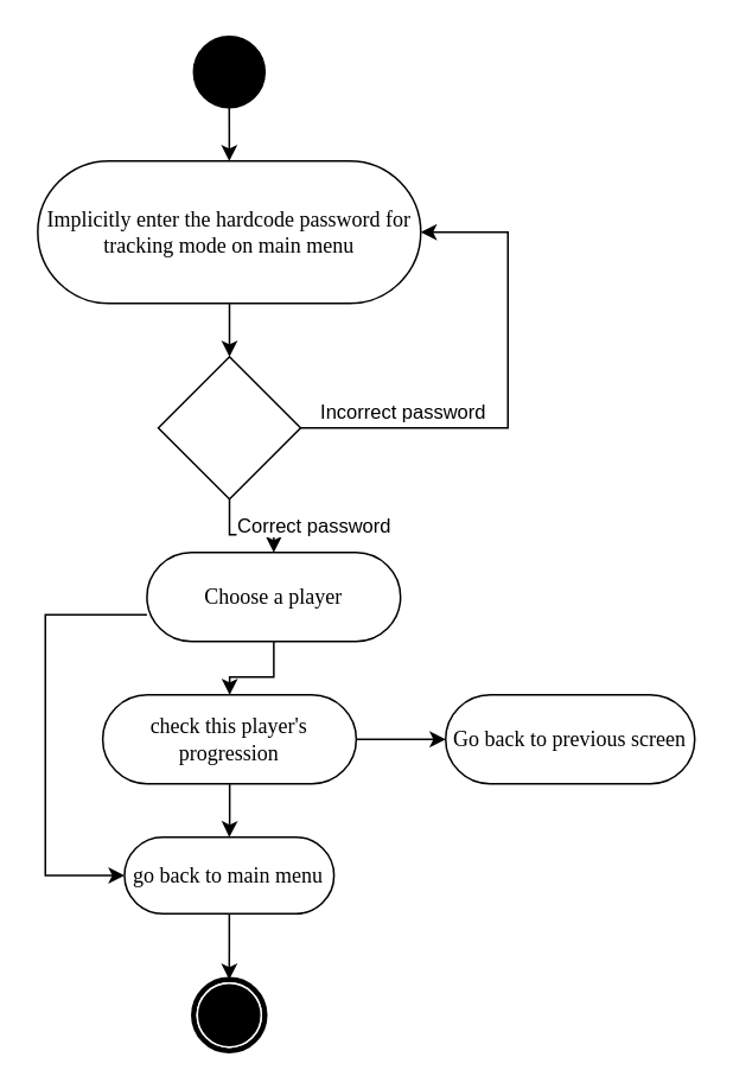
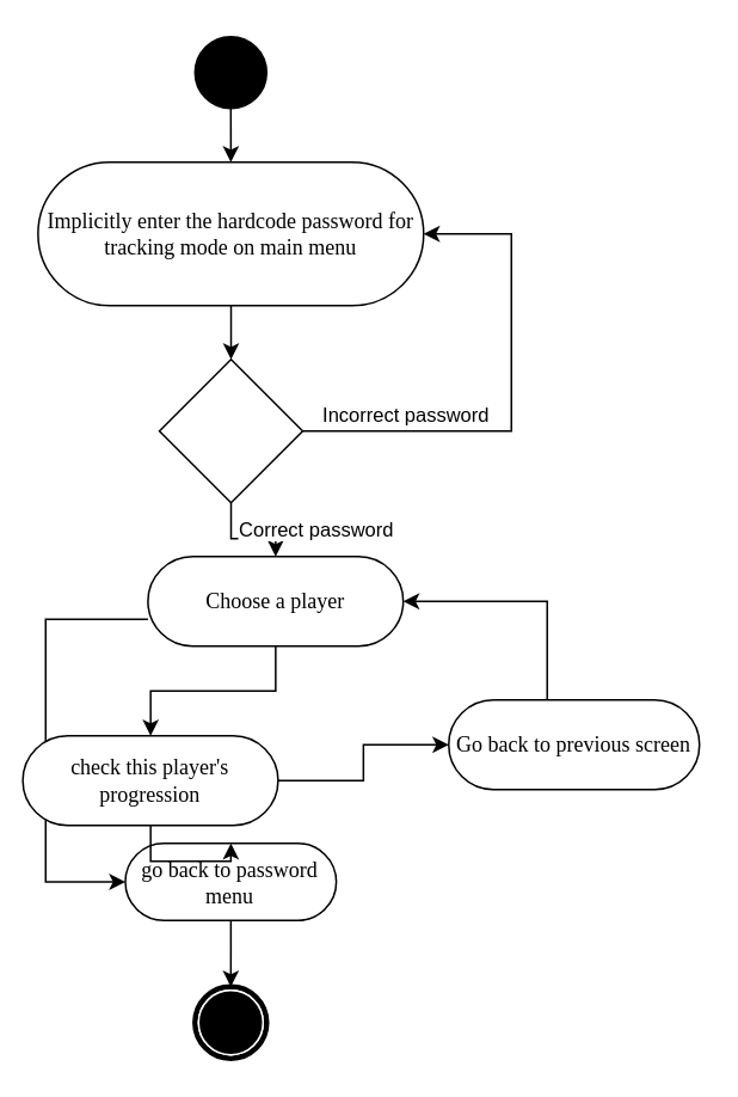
+ <mxCell id="20" value="" style="edgeStyle=orthogonalEdgeStyle;rounded=0;orthogonalLoop=1;jettySize=auto;html=1;entryX=1;entryY=0.5;entryDx=0;entryDy=0;" edge="1" parent="1" source="21" target="4"><mxGeometry relative="1" as="geometry"><mxPoint x="316.3" y="315" as="targetPoint" /><Array as="points"><mxPoint x="305" y="335" /></Array></mxGeometry></mxCell>
- <mxCell id="19" value="check this player's progression" style="rounded=1;whiteSpace=wrap;html=1;shadow=0;comic=0;labelBackgroundColor=none;strokeWidth=1;fontFamily=Verdana;fontSize=12;align=center;arcSize=50;" parent="1" vertex="1"><mxGeometry x="57.25" y="390" width="142.5" height="50" as="geometry" /></mxCell>
+ <mxCell id="19" value="check this player's progression" style="rounded=1;whiteSpace=wrap;html=1;shadow=0;comic=0;labelBackgroundColor=none;strokeWidth=1;fontFamily=Verdana;fontSize=12;align=center;arcSize=50;" parent="1" vertex="1"><mxGeometry x="12.25" y="410" width="142.5" height="50" as="geometry" /></mxCell>
- <mxCell id="8" value="go back to main menu" style="rounded=1;whiteSpace=wrap;html=1;shadow=0;comic=0;labelBackgroundColor=none;strokeWidth=1;fontFamily=Verdana;fontSize=12;align=center;arcSize=50;" parent="1" vertex="1"><mxGeometry x="69.49" y="470" width="117.75" height="43" as="geometry" /></mxCell>
+ <mxCell id="8" value="go back to password menu" style="rounded=1;whiteSpace=wrap;html=1;shadow=0;comic=0;labelBackgroundColor=none;strokeWidth=1;fontFamily=Verdana;fontSize=12;align=center;arcSize=50;" parent="1" vertex="1"><mxGeometry x="69.49" y="470" width="117.75" height="43" as="geometry" /></mxCell>
